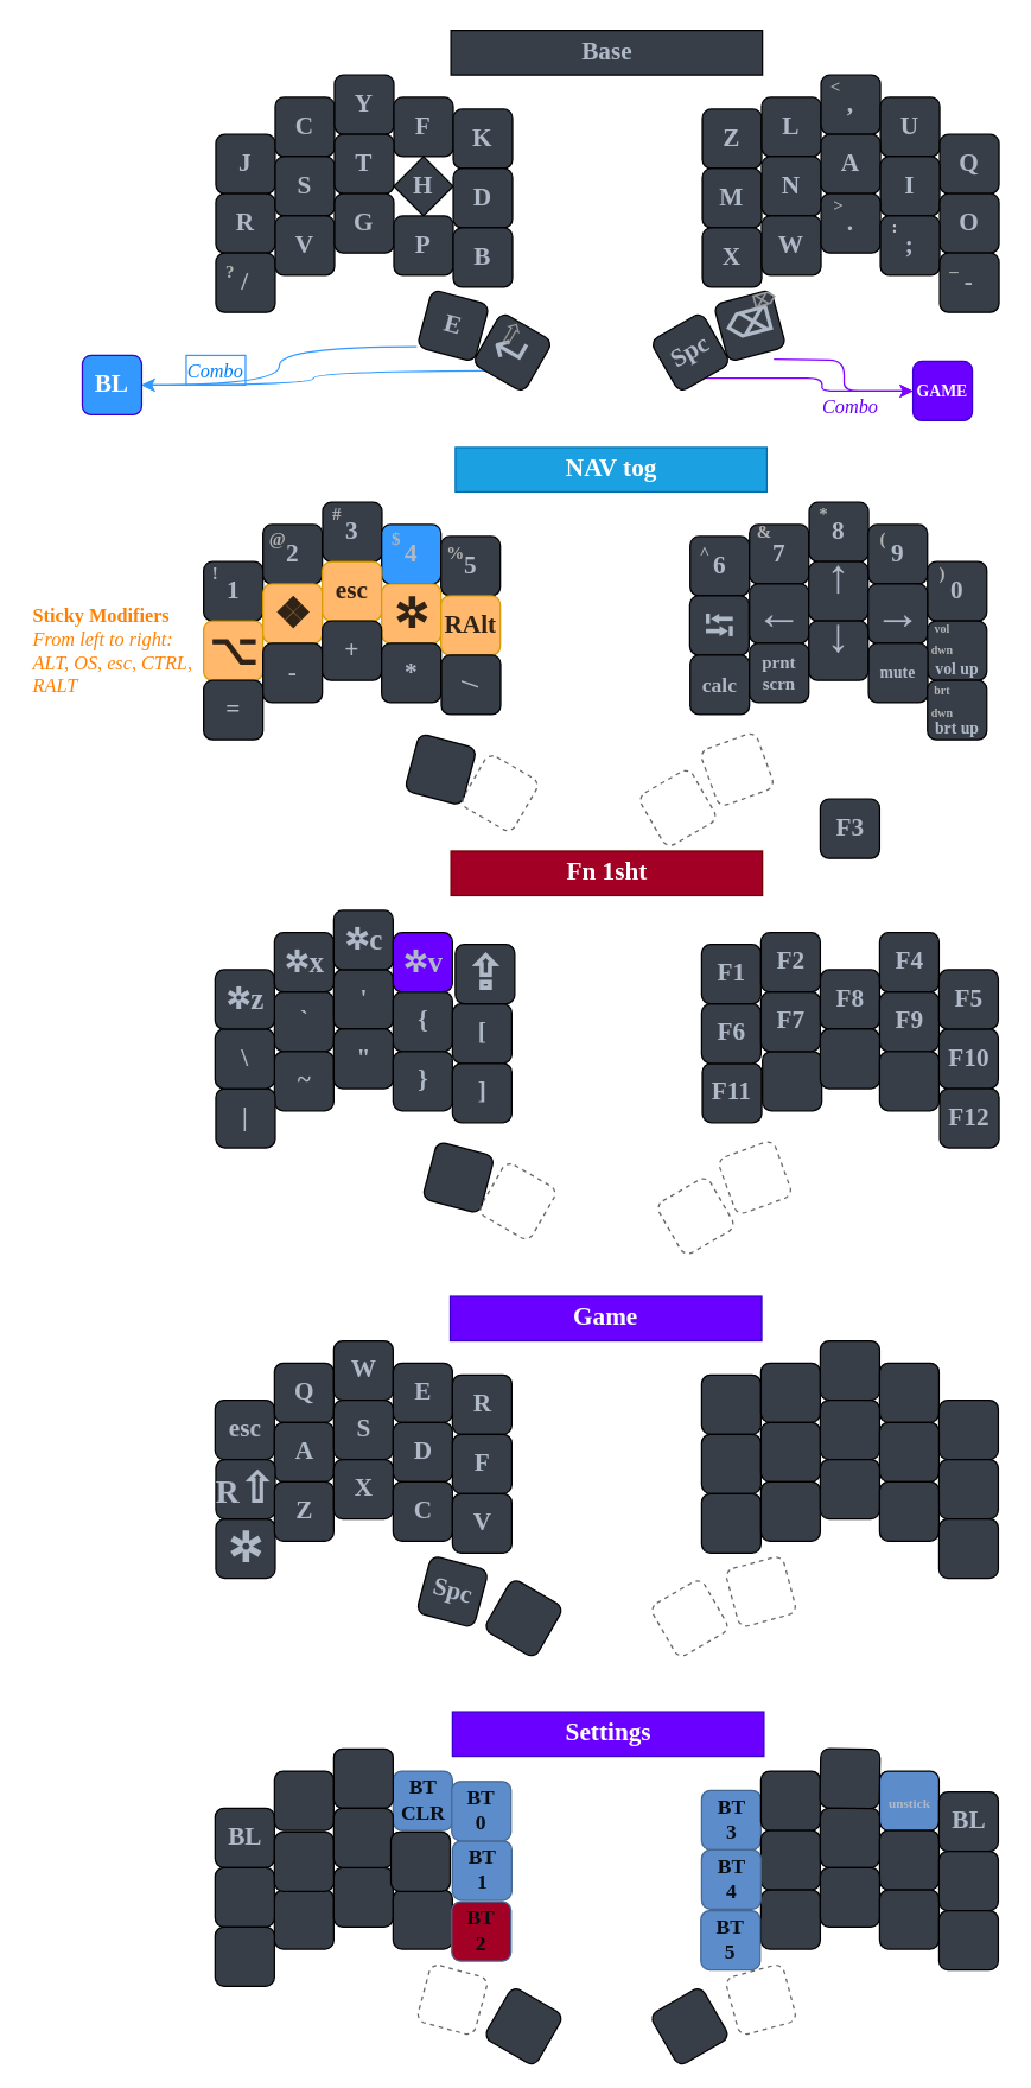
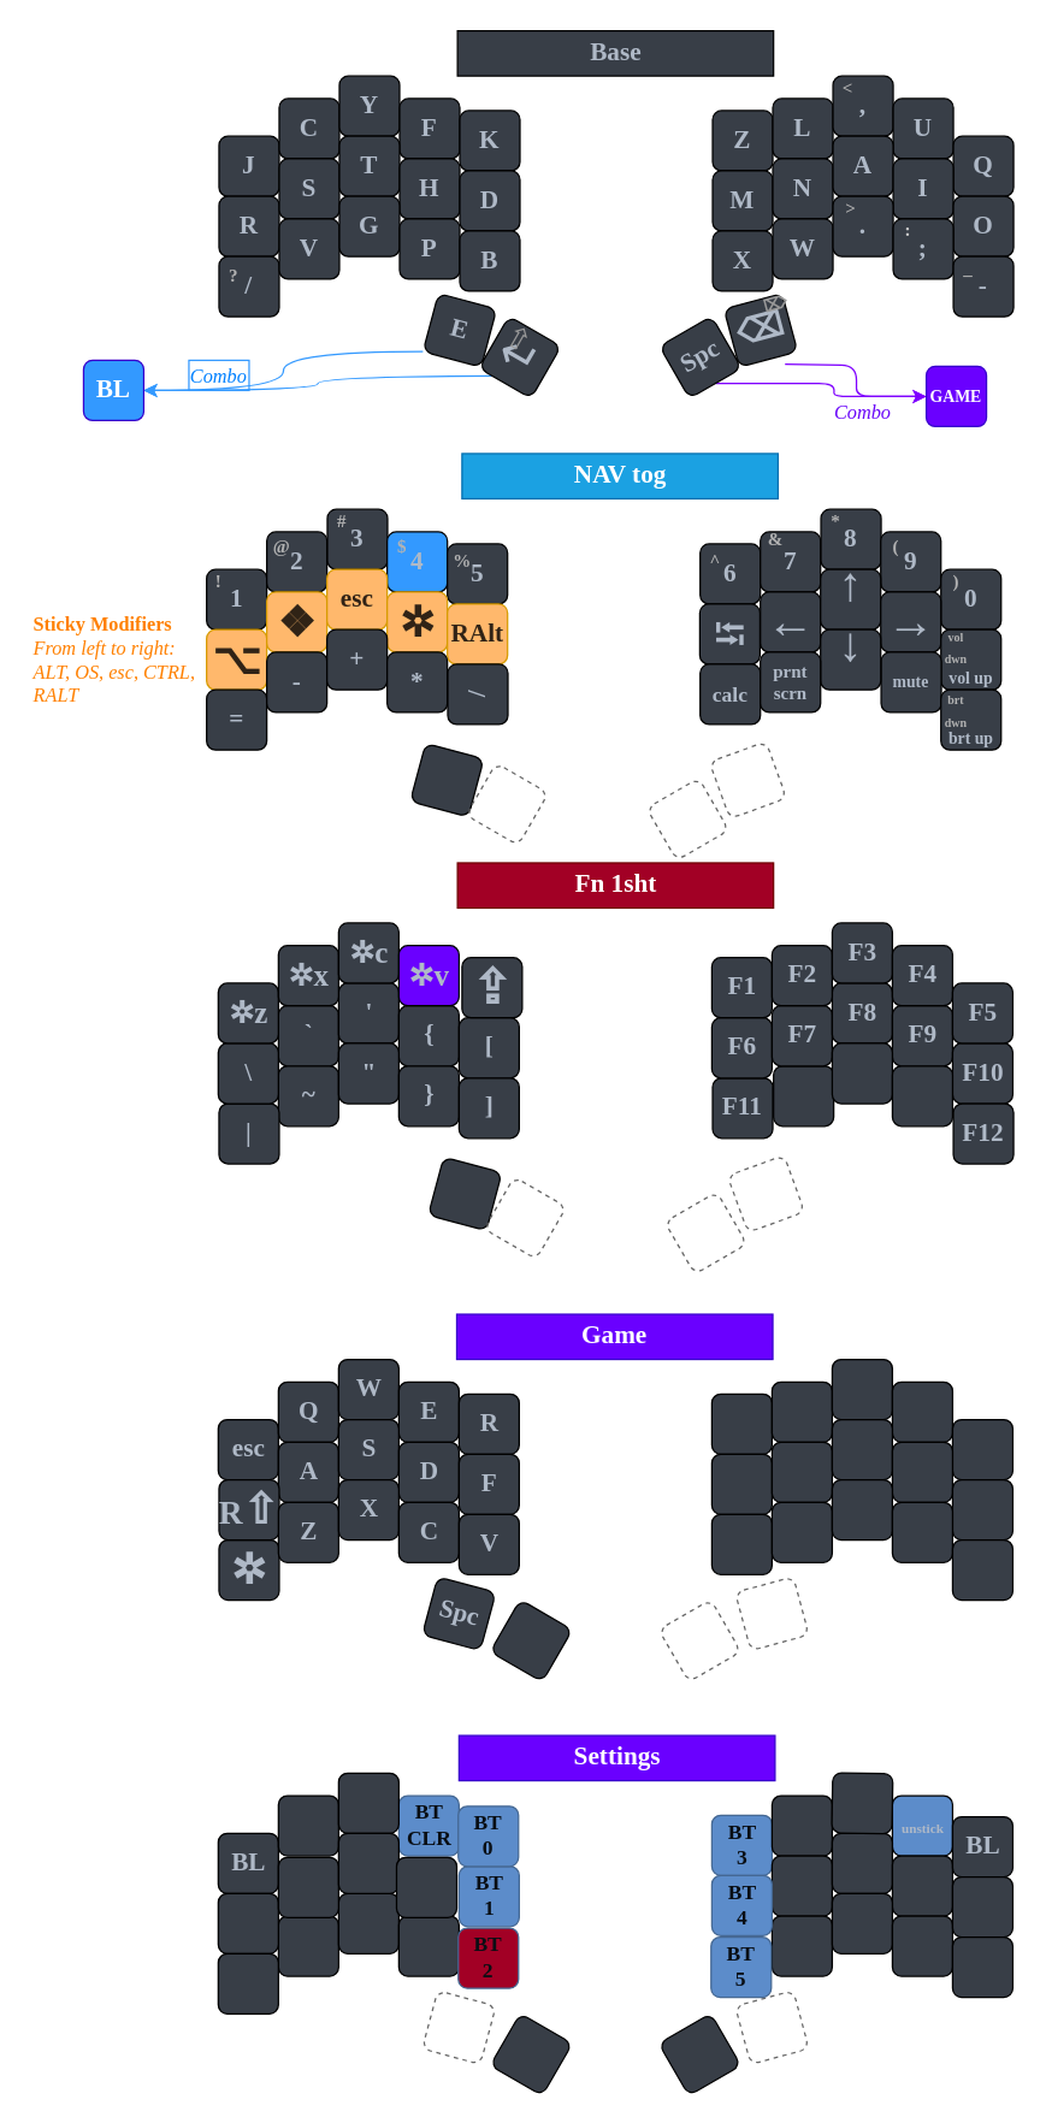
- <mxCell id="10" value="H" style="rhombus;whiteSpace=wrap;html=1;aspect=fixed;fontSize=17;fontFamily=Verdana;fontStyle=1;fontColor=#AFB9C7;fillColor=#383E47;" parent="1" vertex="1"><mxGeometry x="265" y="105" width="40" height="40" as="geometry" /></mxCell>
+ <mxCell id="10" value="H" style="whiteSpace=wrap;html=1;aspect=fixed;fontSize=17;fontFamily=Verdana;fontStyle=1;fontColor=#AFB9C7;fillColor=#383E47;rounded=1;" parent="1" vertex="1"><mxGeometry x="265" y="105" width="40" height="40" as="geometry" /></mxCell>
- <mxCell id="85" value="F3" style="whiteSpace=wrap;html=1;aspect=fixed;fontSize=17;fontFamily=Verdana;fontStyle=1;fontColor=#AFB9C7;fillColor=#383E47;rounded=1;" parent="1" vertex="1"><mxGeometry x="552.5" y="538" width="40" height="40" as="geometry" /></mxCell>
+ <mxCell id="85" value="F3" style="whiteSpace=wrap;html=1;aspect=fixed;fontSize=17;fontFamily=Verdana;fontStyle=1;fontColor=#AFB9C7;fillColor=#383E47;rounded=1;" parent="1" vertex="1"><mxGeometry x="552.5" y="613" width="40" height="40" as="geometry" /></mxCell>
